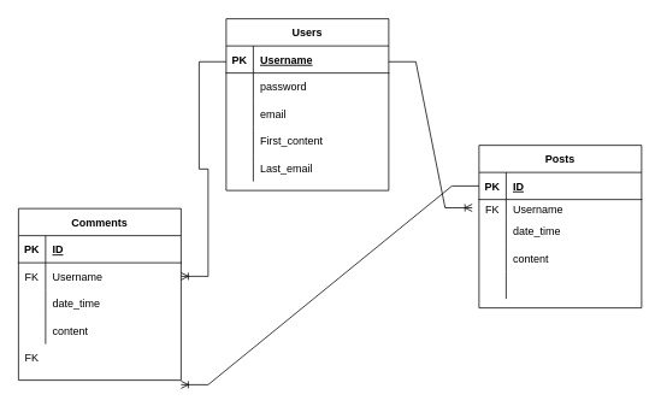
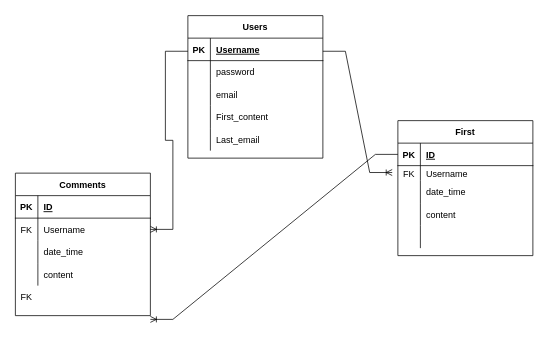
- <mxCell id="18" value="Posts" style="shape=table;startSize=30;container=1;collapsible=1;childLayout=tableLayout;fixedRows=1;rowLines=0;fontStyle=1;align=center;resizeLast=1;" vertex="1" parent="1"><mxGeometry x="530" y="160" width="180" height="180" as="geometry" /></mxCell>
+ <mxCell id="18" value="First" style="shape=table;startSize=30;container=1;collapsible=1;childLayout=tableLayout;fixedRows=1;rowLines=0;fontStyle=1;align=center;resizeLast=1;" vertex="1" parent="1"><mxGeometry x="530" y="160" width="180" height="180" as="geometry" /></mxCell>
